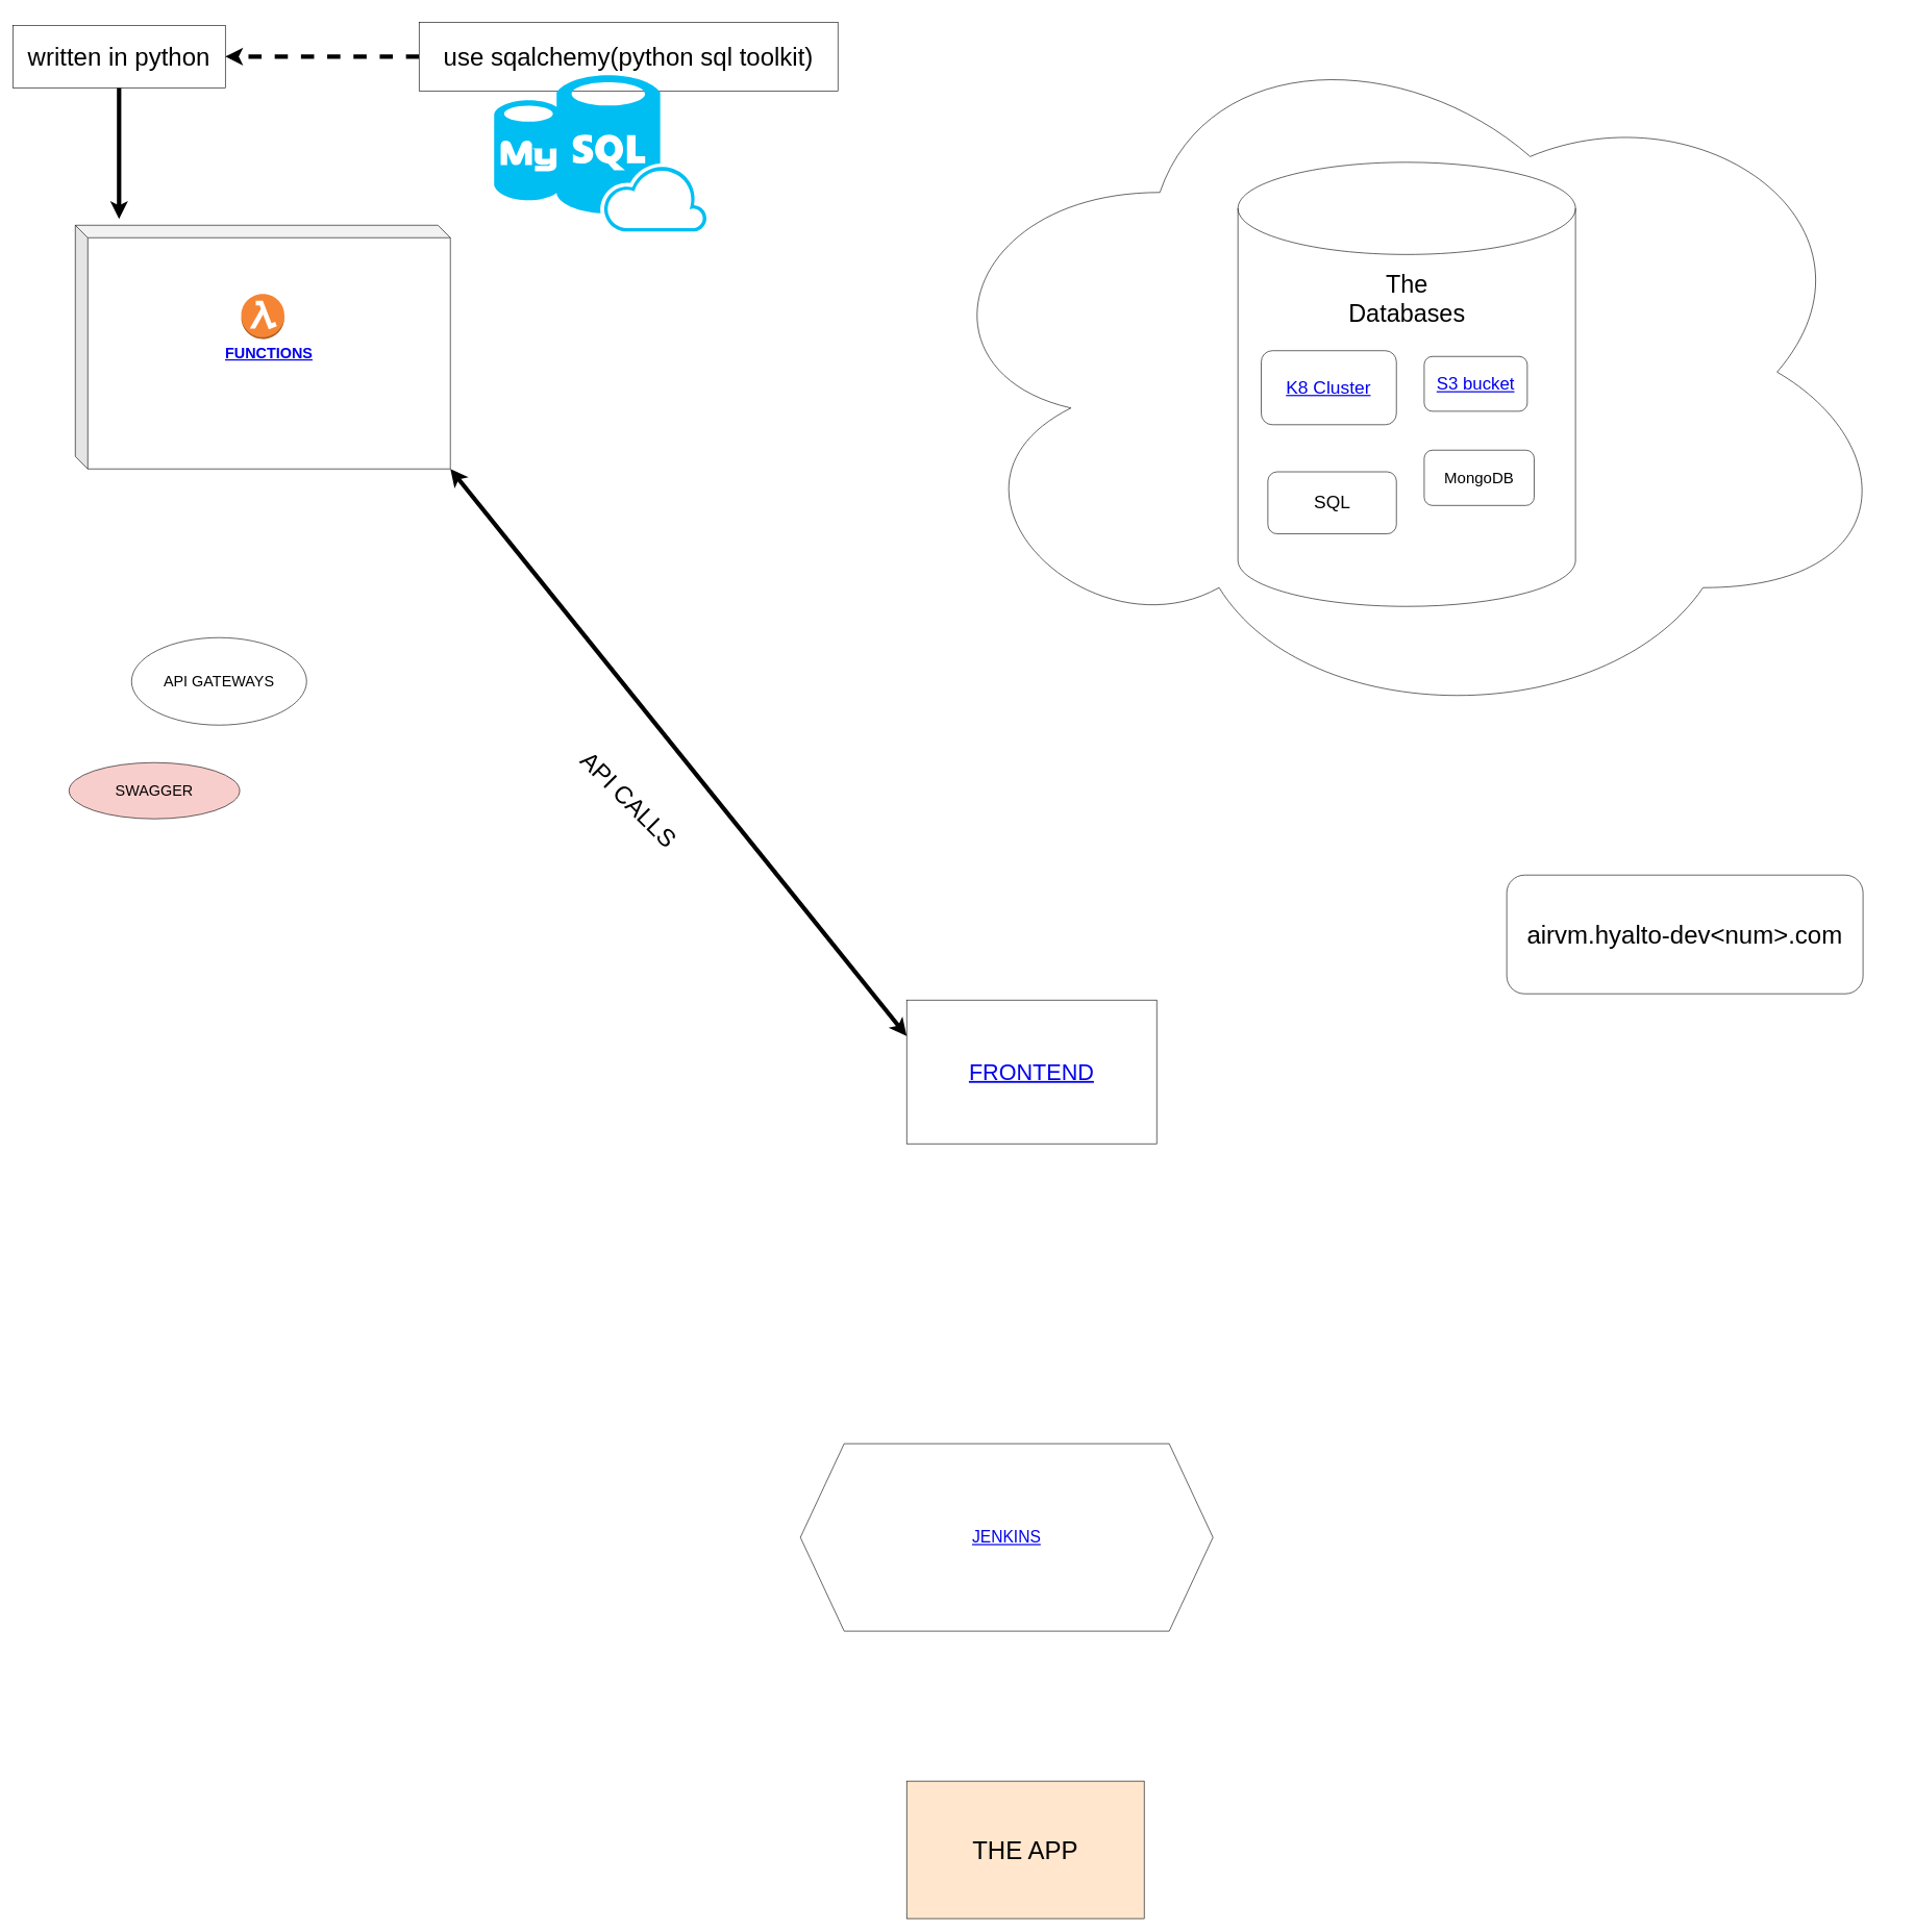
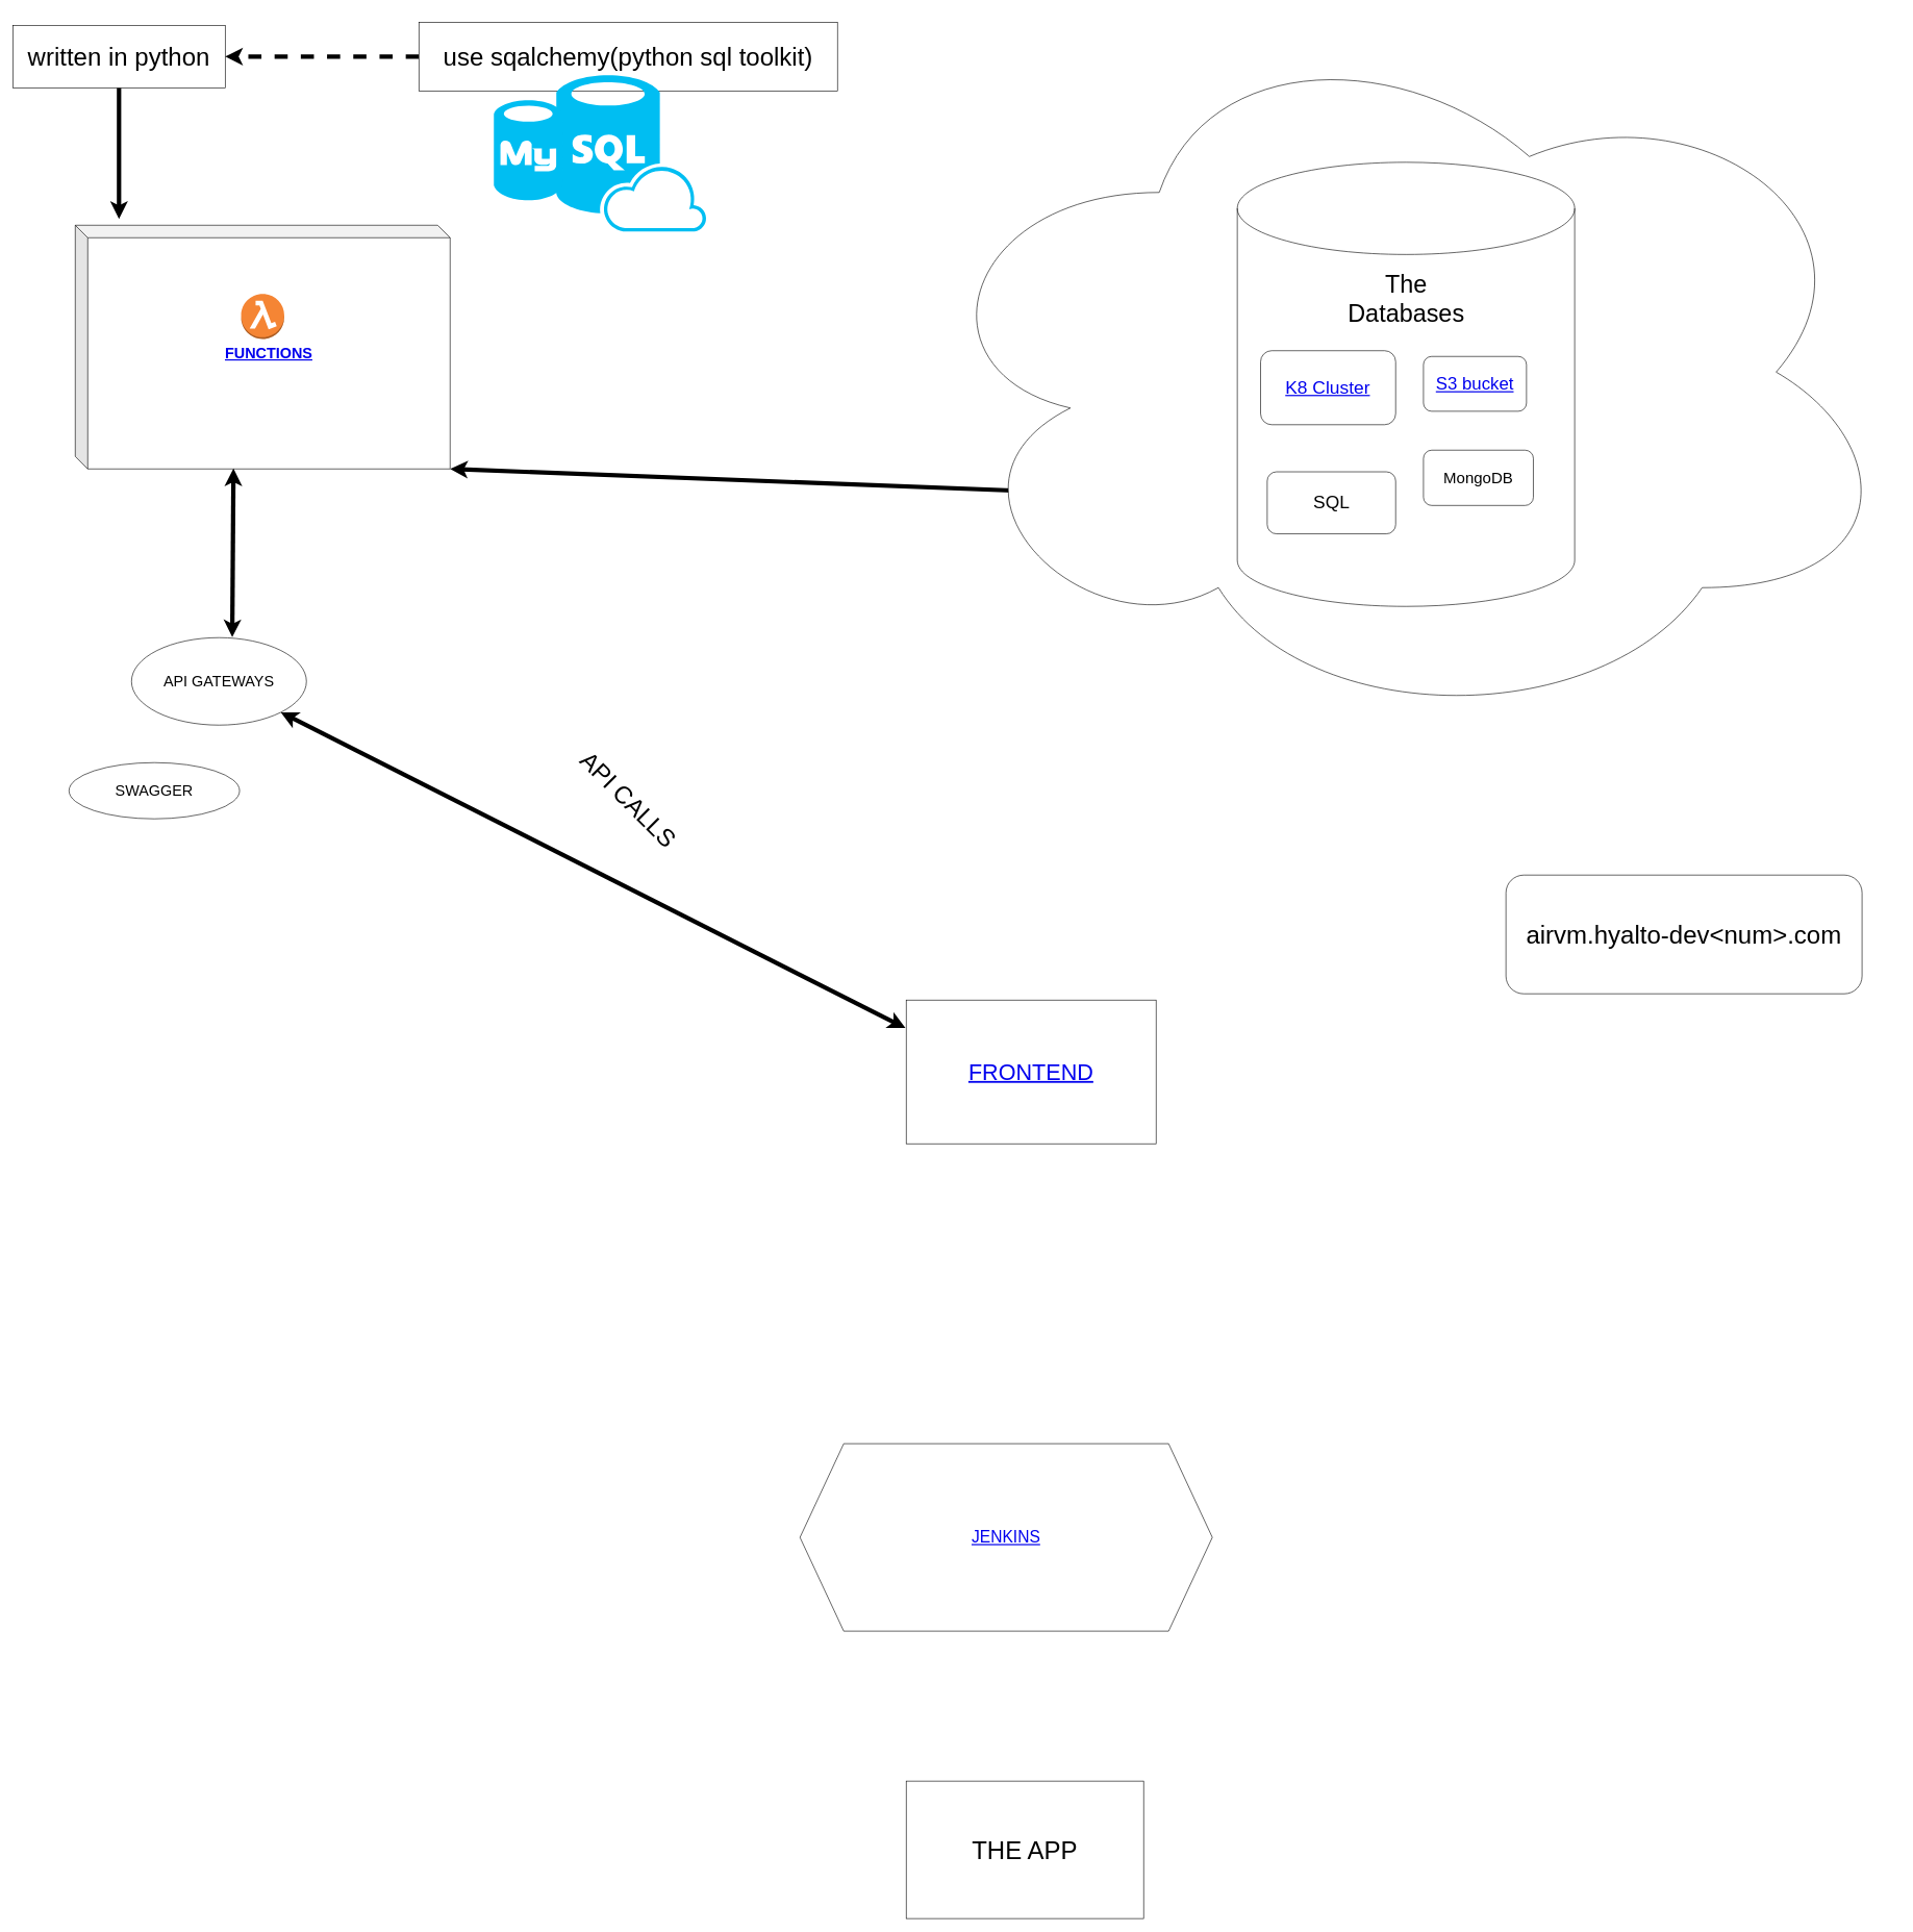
+ <mxCell id="18" value="" style="endArrow=classic;startArrow=classic;html=1;rounded=0;fontSize=39;strokeWidth=7;exitX=0.422;exitY=0.998;exitDx=0;exitDy=0;exitPerimeter=0;entryX=0.576;entryY=-0.005;entryDx=0;entryDy=0;entryPerimeter=0;" edge="1" parent="1" source="9" target="4"><mxGeometry width="50" height="50" relative="1" as="geometry"><mxPoint x="960" y="890" as="sourcePoint" /><mxPoint x="324.076" y="930" as="targetPoint" /></mxGeometry></mxCell>
- <mxCell id="24" value="" style="endArrow=classic;startArrow=classic;html=1;rounded=0;fontSize=39;strokeWidth=7;exitX=1;exitY=1;exitDx=0;exitDy=0;exitPerimeter=0;entryX=0;entryY=0.25;entryDx=0;entryDy=0;" edge="1" parent="1" source="9" target="3"><mxGeometry width="50" height="50" relative="1" as="geometry"><mxPoint x="1460" y="1210" as="sourcePoint" /><mxPoint x="1510" y="1160" as="targetPoint" /></mxGeometry></mxCell>
+ <mxCell id="24" value="" style="endArrow=classic;startArrow=classic;html=1;rounded=0;fontSize=39;strokeWidth=7;exitX=1;exitY=1;exitDx=0;exitDy=0;exitPerimeter=0;" edge="1" parent="1" source="9" target="34"><mxGeometry width="50" height="50" relative="1" as="geometry"><mxPoint x="1460" y="1210" as="sourcePoint" /><mxPoint x="1510" y="1160" as="targetPoint" /></mxGeometry></mxCell>
- <mxCell id="5" value="SWAGGER" style="ellipse;whiteSpace=wrap;html=1;fontSize=24;fillColor=#f8cecc;" vertex="1" parent="1"><mxGeometry x="110" y="1220" width="273" height="90" as="geometry" /></mxCell>
+ <mxCell id="5" value="SWAGGER" style="ellipse;whiteSpace=wrap;html=1;fontSize=24;" vertex="1" parent="1"><mxGeometry x="110" y="1220" width="273" height="90" as="geometry" /></mxCell>
+ <mxCell id="37" value="" style="endArrow=classic;startArrow=classic;html=1;rounded=0;fontSize=39;strokeWidth=7;exitX=-0.003;exitY=0.195;exitDx=0;exitDy=0;exitPerimeter=0;entryX=1;entryY=1;entryDx=0;entryDy=0;" edge="1" parent="1" source="3" target="4"><mxGeometry width="50" height="50" relative="1" as="geometry"><mxPoint x="1510" y="1270" as="sourcePoint" /><mxPoint x="1560" y="1220" as="targetPoint" /></mxGeometry></mxCell>
- <mxCell id="2" value="&lt;font style=&quot;font-size: 40px&quot;&gt;THE APP&lt;/font&gt;" style="rounded=0;whiteSpace=wrap;html=1;fillColor=#ffe6cc;" vertex="1" parent="1"><mxGeometry x="1450" y="2850" width="380" height="220" as="geometry" /></mxCell>
+ <mxCell id="2" value="&lt;font style=&quot;font-size: 40px&quot;&gt;THE APP&lt;/font&gt;" style="rounded=0;whiteSpace=wrap;html=1;" vertex="1" parent="1"><mxGeometry x="1450" y="2850" width="380" height="220" as="geometry" /></mxCell>
